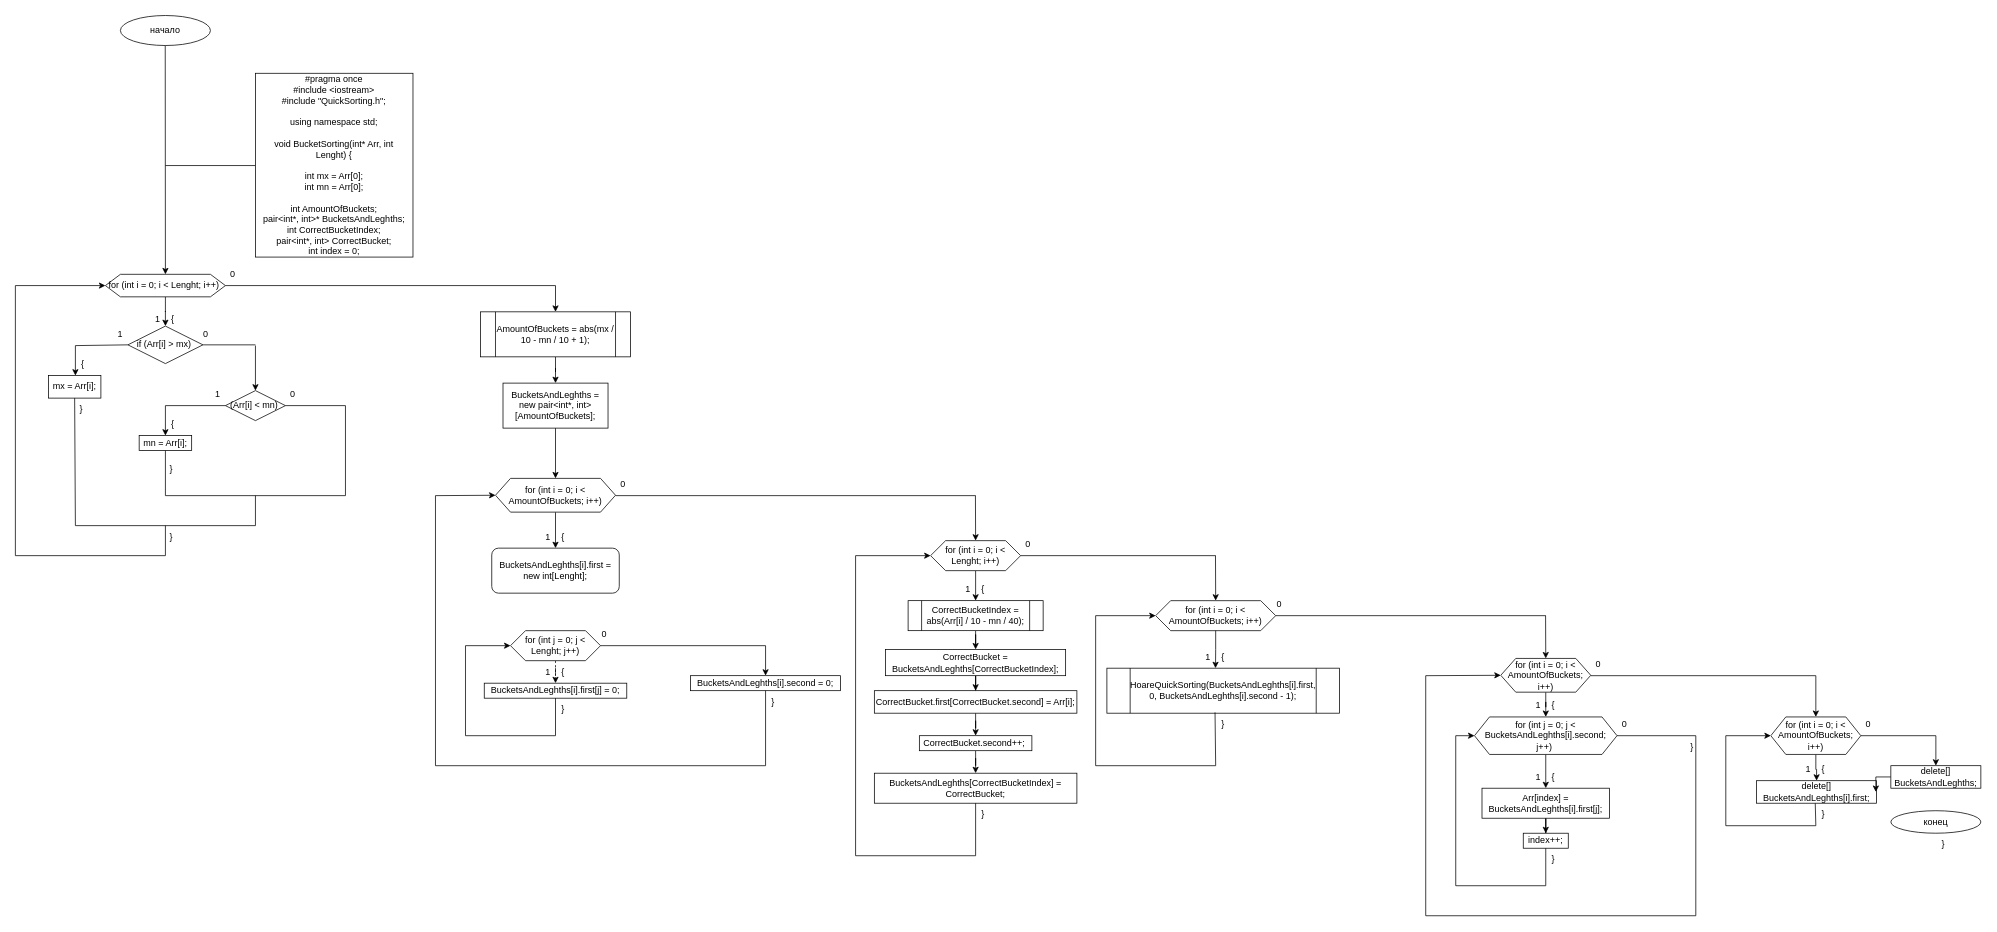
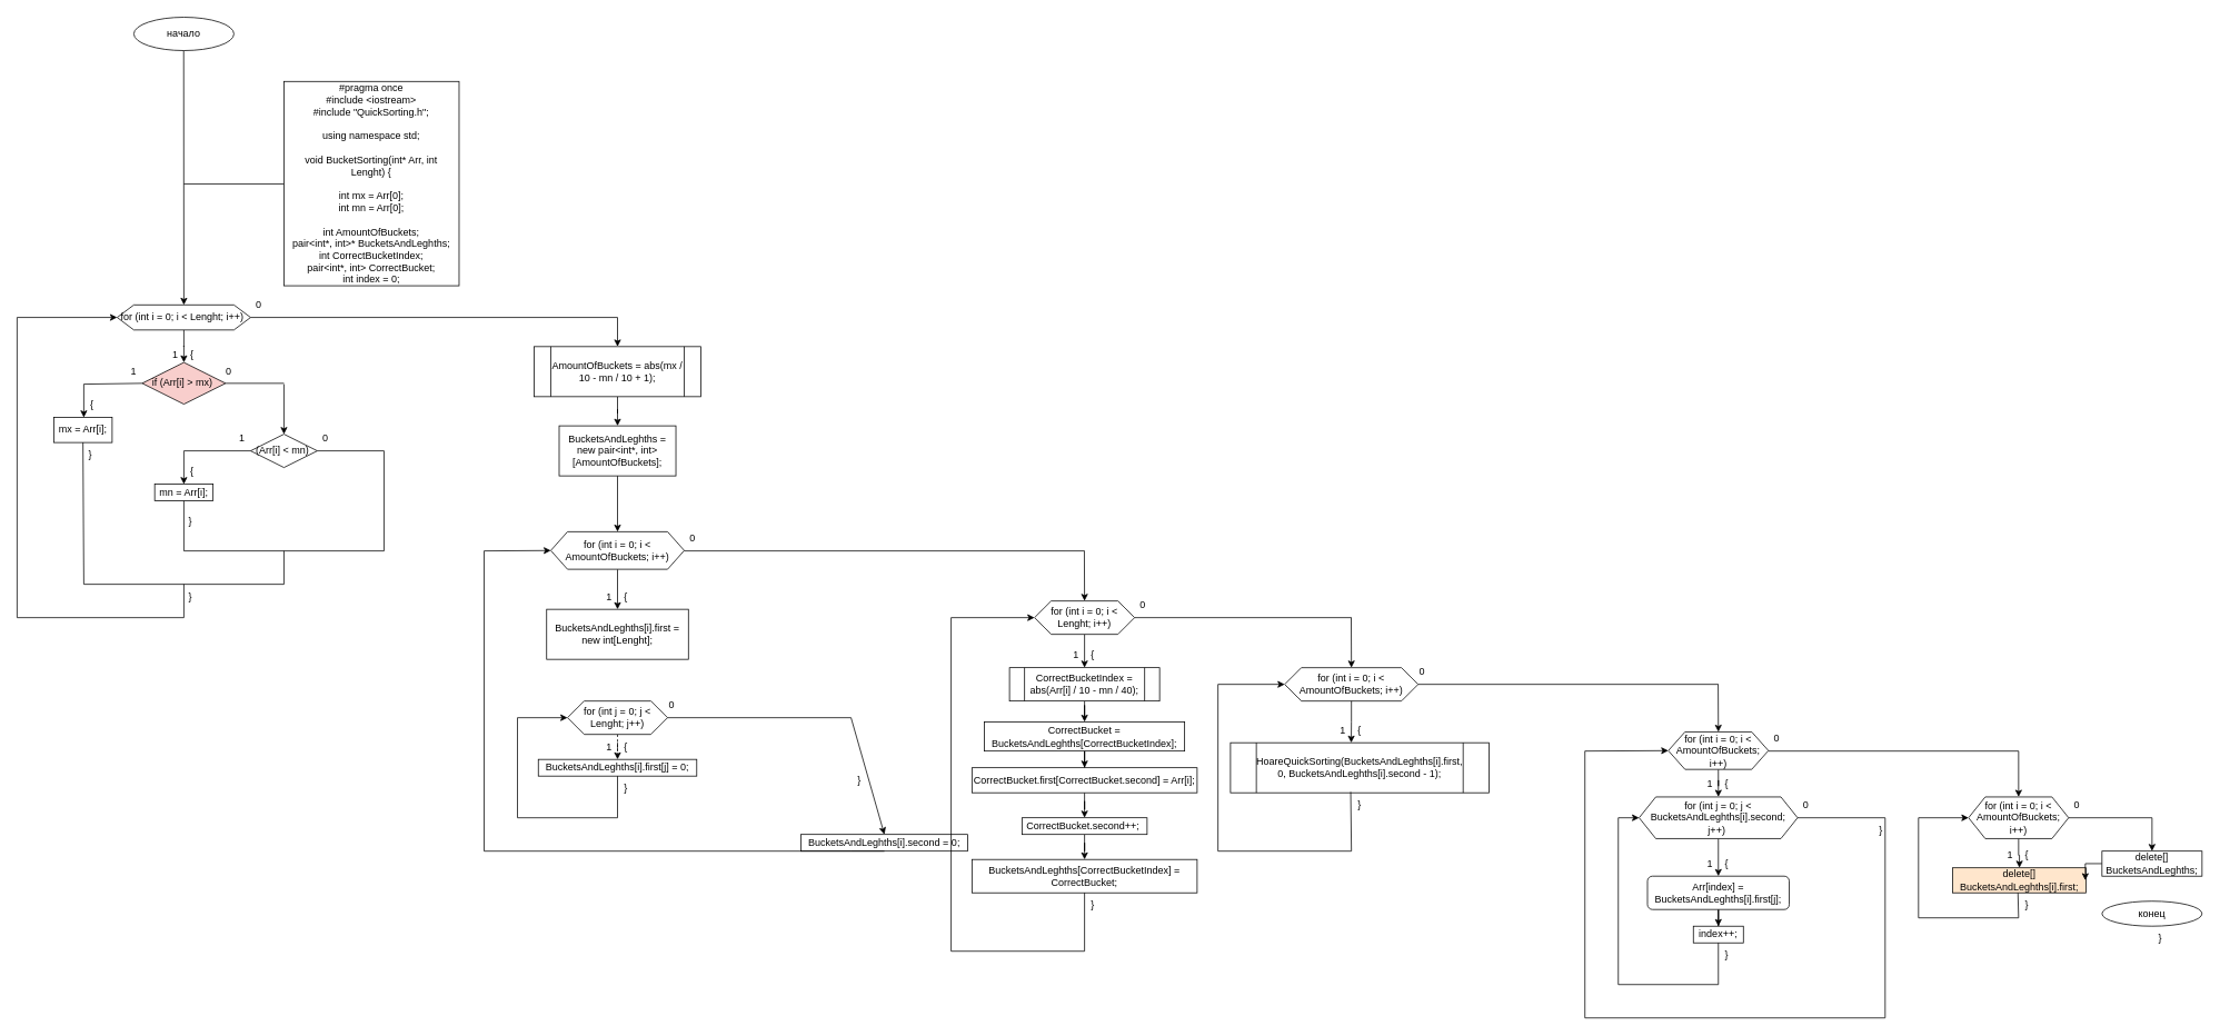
- <mxCell id="8" value="if (Arr[i] &amp;gt; mx)&amp;nbsp;" style="rhombus;whiteSpace=wrap;html=1;" vertex="1" parent="1"><mxGeometry x="170" y="434" width="100" height="50" as="geometry" /></mxCell>
+ <mxCell id="8" value="if (Arr[i] &amp;gt; mx)&amp;nbsp;" style="rhombus;whiteSpace=wrap;html=1;fillColor=#f8cecc;" vertex="1" parent="1"><mxGeometry x="170" y="434" width="100" height="50" as="geometry" /></mxCell>
- <mxCell id="49" value="BucketsAndLeghths[i].first = new int[Lenght];" style="whiteSpace=wrap;html=1;rounded=1;" vertex="1" parent="1"><mxGeometry x="655" y="730" width="170" height="60" as="geometry" /></mxCell>
+ <mxCell id="49" value="BucketsAndLeghths[i].first = new int[Lenght];" style="rounded=0;whiteSpace=wrap;html=1;" vertex="1" parent="1"><mxGeometry x="655" y="730" width="170" height="60" as="geometry" /></mxCell>
- <mxCell id="64" value="BucketsAndLeghths[i].second = 0;" style="rounded=0;whiteSpace=wrap;html=1;" vertex="1" parent="1"><mxGeometry x="920" y="900" width="200" height="20" as="geometry" /></mxCell>
+ <mxCell id="64" value="BucketsAndLeghths[i].second = 0;" style="rounded=0;whiteSpace=wrap;html=1;" vertex="1" parent="1"><mxGeometry x="960" y="1000" width="200" height="20" as="geometry" /></mxCell>
- <mxCell id="136" value="delete[] BucketsAndLeghths[i].first;" style="rounded=0;whiteSpace=wrap;html=1;" vertex="1" parent="1"><mxGeometry x="2341" y="1040" width="160" height="30" as="geometry" /></mxCell>
+ <mxCell id="136" value="delete[] BucketsAndLeghths[i].first;" style="rounded=0;whiteSpace=wrap;html=1;fillColor=#ffe6cc;" vertex="1" parent="1"><mxGeometry x="2341" y="1040" width="160" height="30" as="geometry" /></mxCell>
- <mxCell id="115" value="Arr[index] = BucketsAndLeghths[i].first[j];" style="rounded=0;whiteSpace=wrap;html=1;" vertex="1" parent="1"><mxGeometry x="1975" y="1050" width="170" height="40" as="geometry" /></mxCell>
+ <mxCell id="115" value="Arr[index] = BucketsAndLeghths[i].first[j];" style="whiteSpace=wrap;html=1;rounded=1;" vertex="1" parent="1"><mxGeometry x="1975" y="1050" width="170" height="40" as="geometry" /></mxCell>
